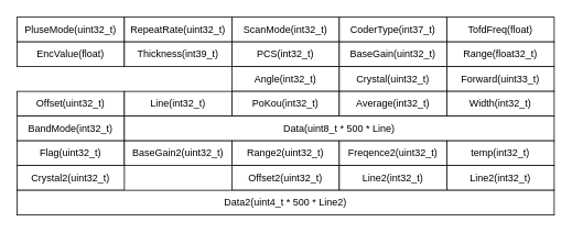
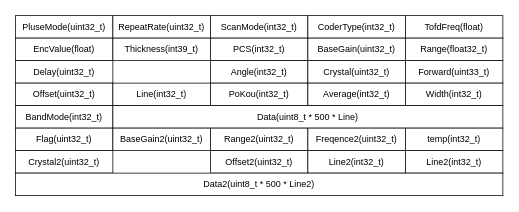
- <mxCell id="5" value="CoderType(int37_t)" style="rounded=0;whiteSpace=wrap;html=1;" vertex="1" parent="1"><mxGeometry x="410" y="20" width="130" height="30" as="geometry" /></mxCell>
+ <mxCell id="5" value="CoderType(int32_t)" style="rounded=0;whiteSpace=wrap;html=1;" vertex="1" parent="1"><mxGeometry x="410" y="20" width="130" height="30" as="geometry" /></mxCell>
+ <mxCell id="12" value="Delay(uint32_t)" style="rounded=0;whiteSpace=wrap;html=1;" vertex="1" parent="1"><mxGeometry x="20" y="80" width="130" height="30" as="geometry" /></mxCell>
- <mxCell id="32" value="Data2(uint4_t * 500 * Line2)" style="rounded=0;whiteSpace=wrap;html=1;" vertex="1" parent="1"><mxGeometry x="20" y="230" width="650" height="30" as="geometry" /></mxCell>
+ <mxCell id="32" value="Data2(uint8_t * 500 * Line2)" style="rounded=0;whiteSpace=wrap;html=1;" vertex="1" parent="1"><mxGeometry x="20" y="230" width="650" height="30" as="geometry" /></mxCell>
